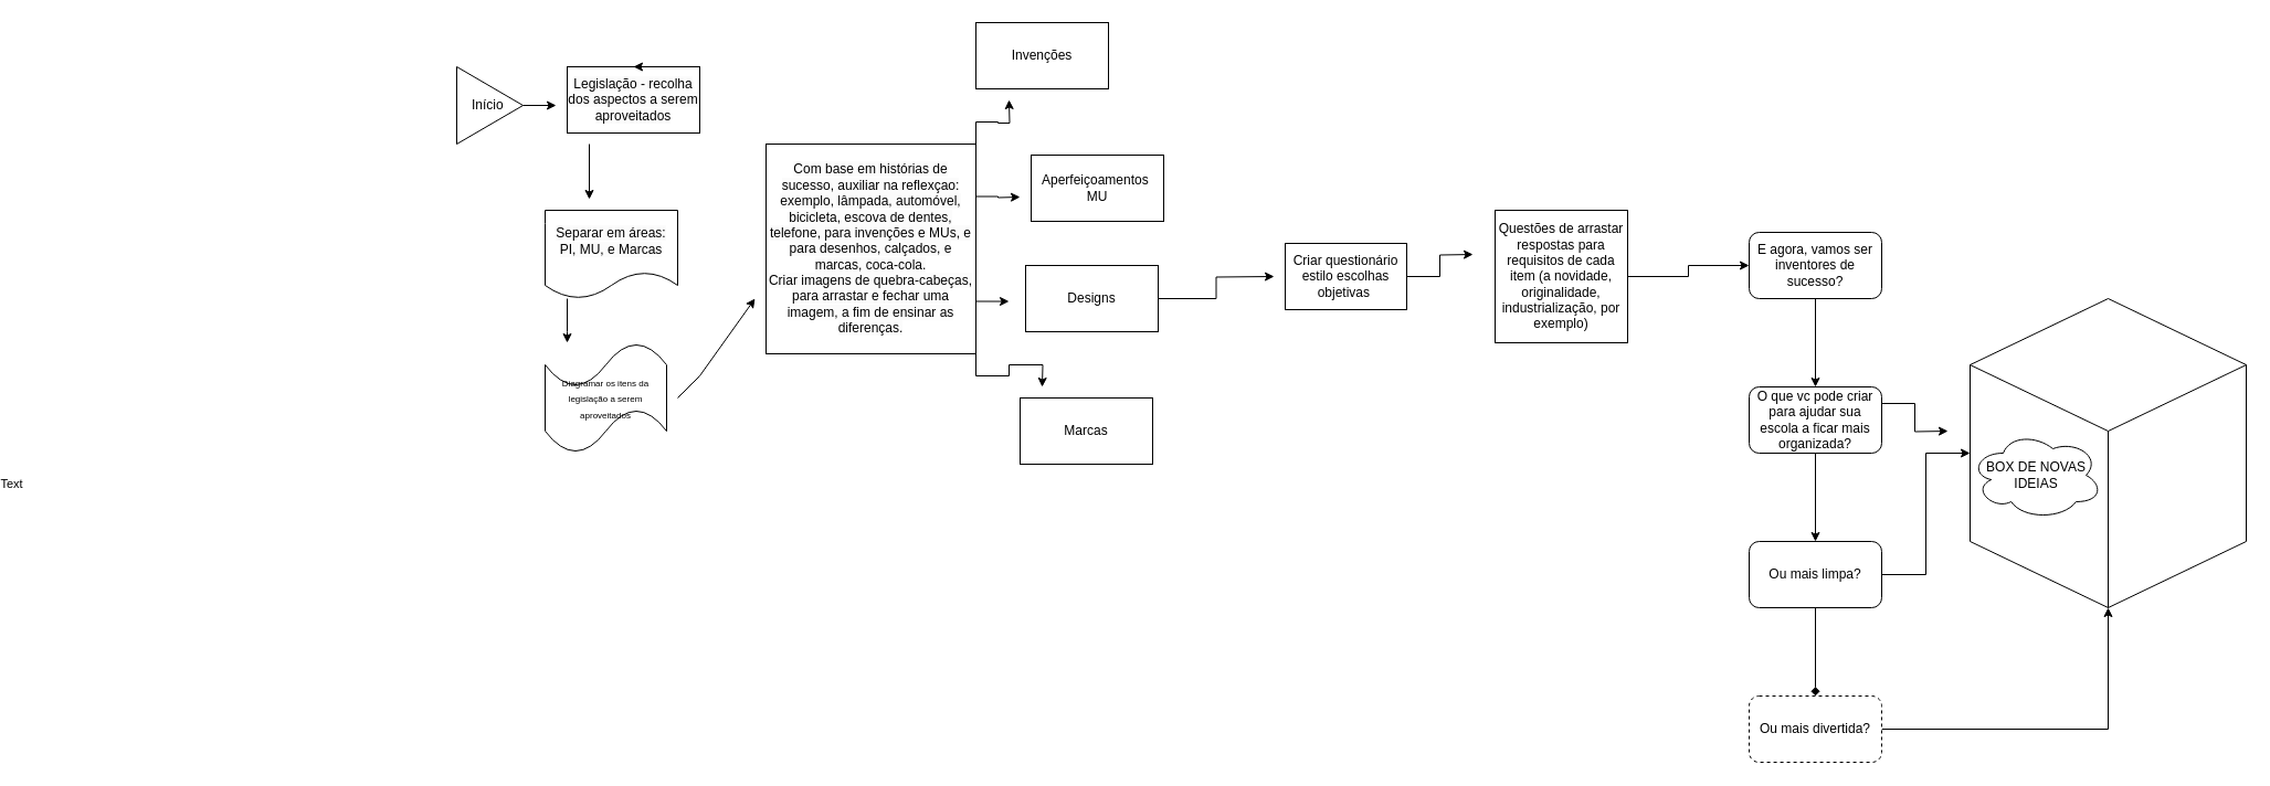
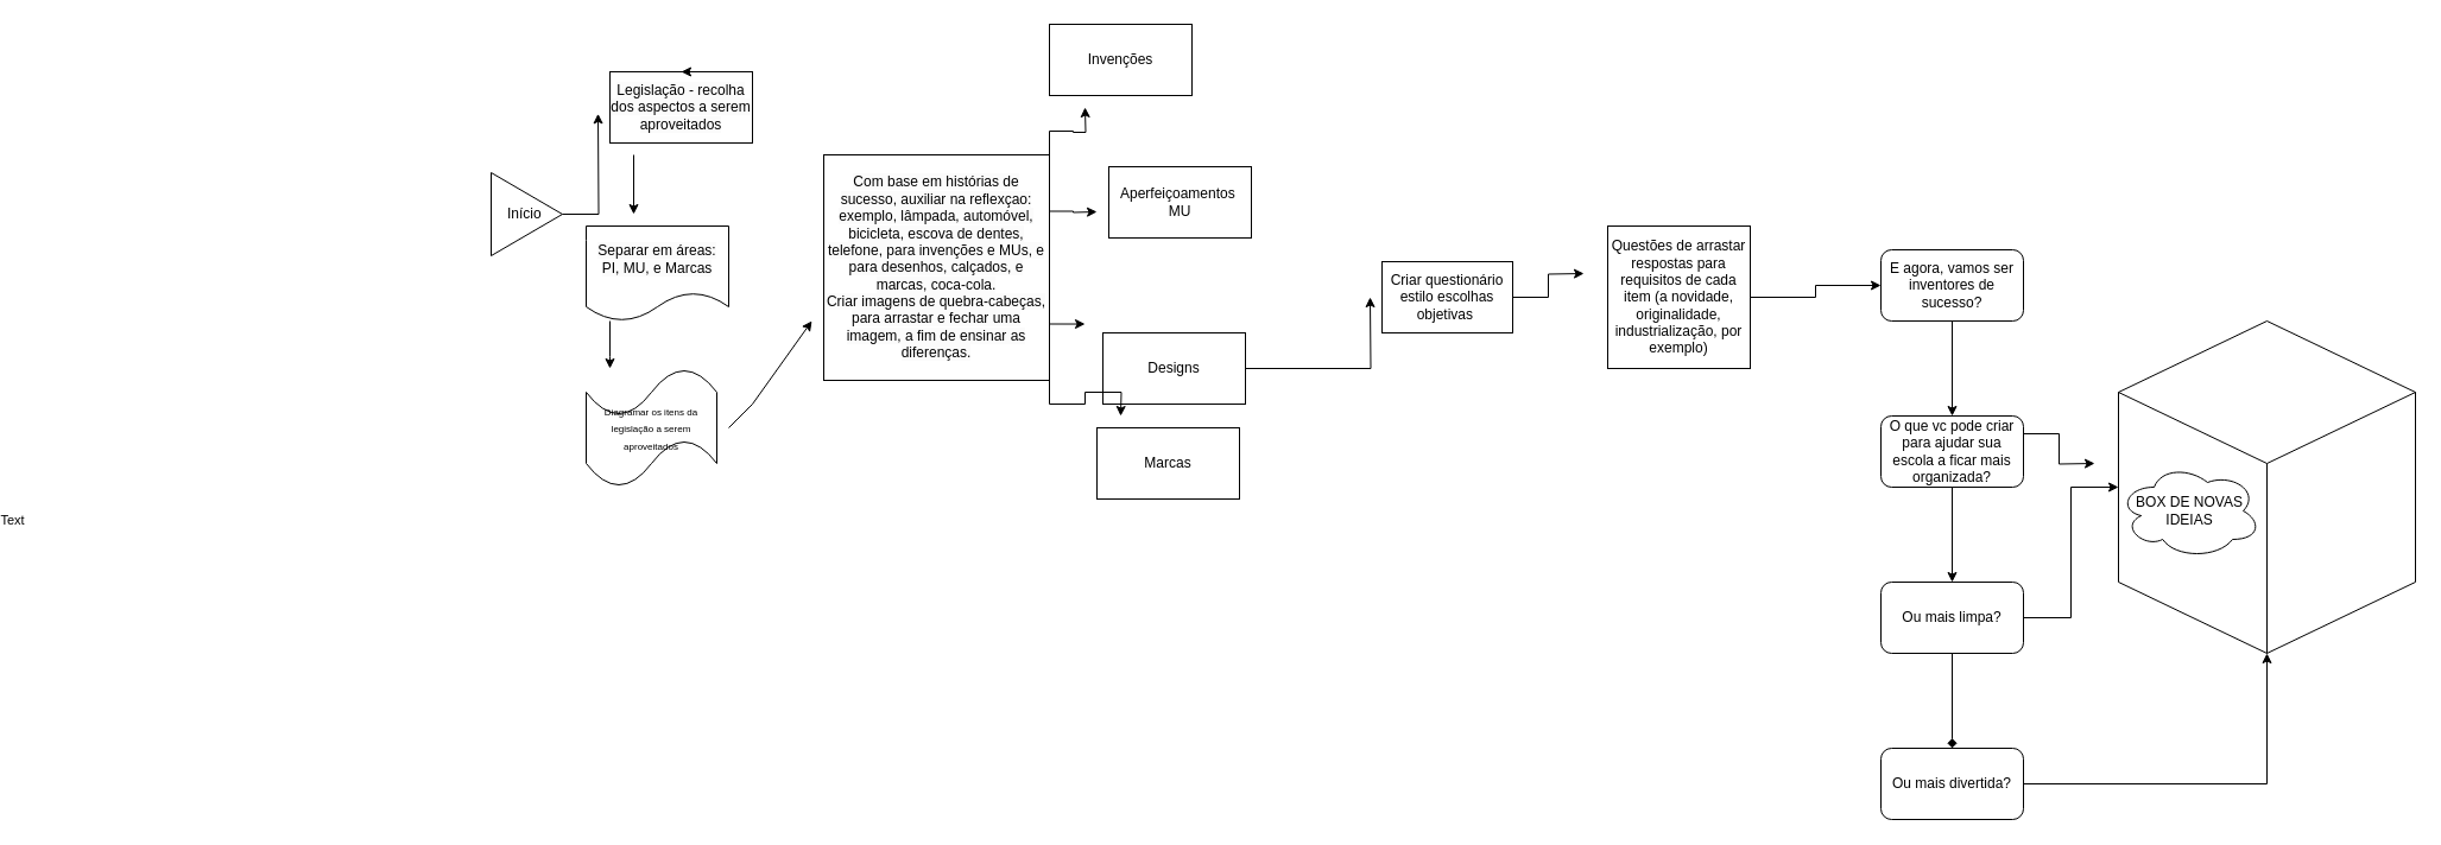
- <mxCell id="4" value="Início&amp;nbsp;" style="triangle;whiteSpace=wrap;html=1;" vertex="1" parent="1"><mxGeometry y="60" width="60" height="70" as="geometry" x="20" /></mxCell>
+ <mxCell id="4" value="Início&amp;nbsp;" style="triangle;whiteSpace=wrap;html=1;" vertex="1" parent="1"><mxGeometry x="20" y="145" width="60" height="70" as="geometry" /></mxCell>
- <mxCell id="14" value="Designs" style="rounded=0;whiteSpace=wrap;html=1;" vertex="1" parent="1"><mxGeometry x="535" y="240" width="120" height="60" as="geometry" /></mxCell>
+ <mxCell id="14" value="Designs" style="rounded=0;whiteSpace=wrap;html=1;" vertex="1" parent="1"><mxGeometry x="535" y="280" width="120" height="60" as="geometry" /></mxCell>
- <mxCell id="36" value="Ou mais divertida?" style="whiteSpace=wrap;html=1;rounded=1;dashed=1;" vertex="1" parent="1"><mxGeometry x="1190" y="630" width="120" height="60" as="geometry" /></mxCell>
+ <mxCell id="36" value="Ou mais divertida?" style="whiteSpace=wrap;html=1;rounded=1;" vertex="1" parent="1"><mxGeometry x="1190" y="630" width="120" height="60" as="geometry" /></mxCell>
